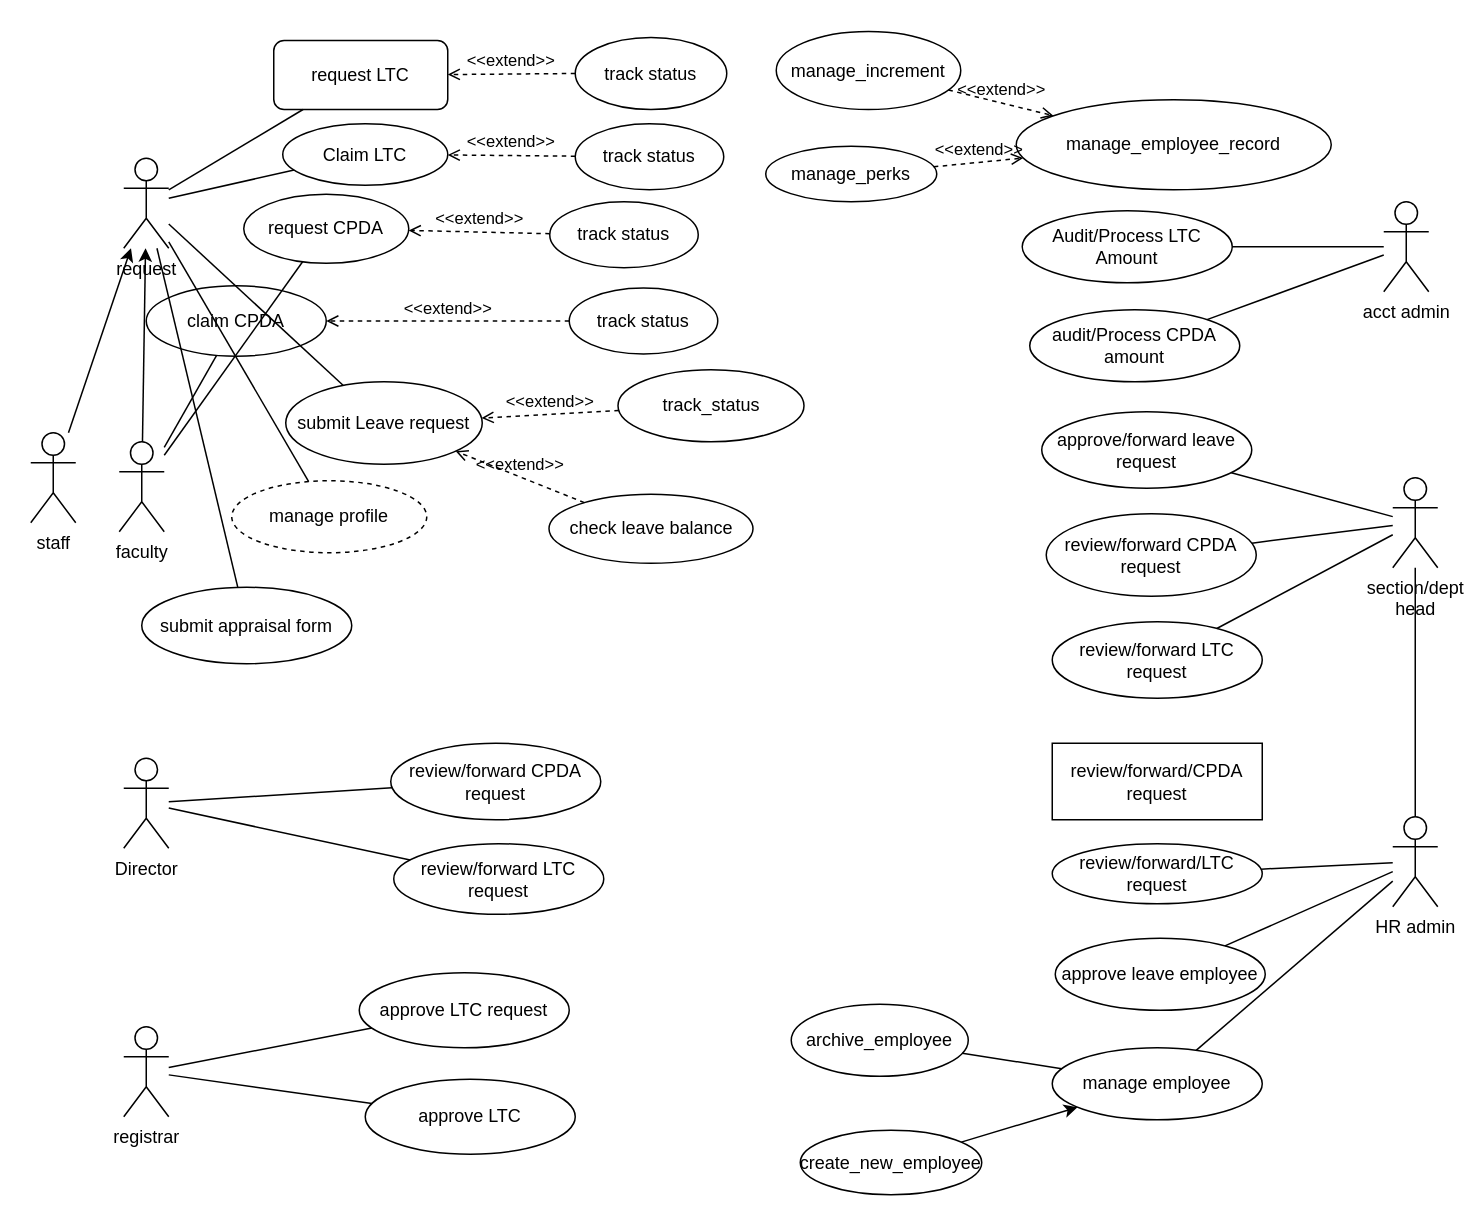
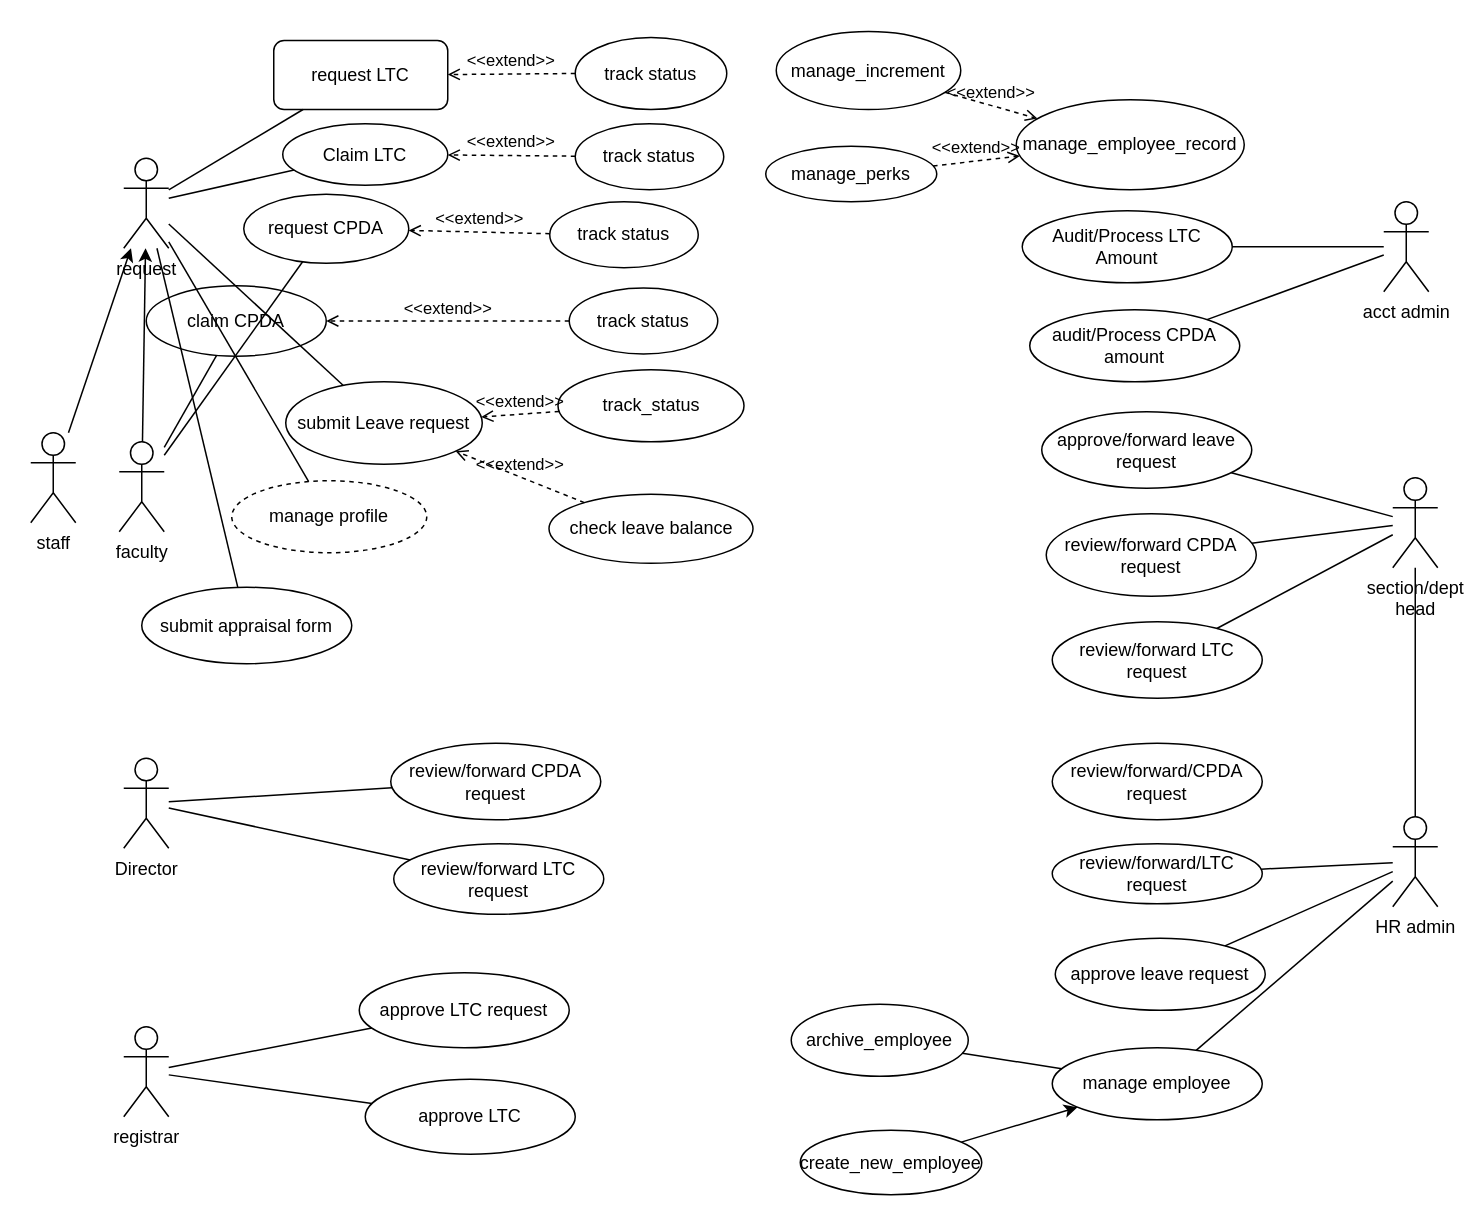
- <mxCell id="64" value="manage_employee_record" style="ellipse;whiteSpace=wrap;html=1;" vertex="1" parent="1"><mxGeometry x="677" y="66" width="210" height="60" as="geometry" /></mxCell>
+ <mxCell id="64" value="manage_employee_record" style="ellipse;whiteSpace=wrap;html=1;" vertex="1" parent="1"><mxGeometry x="677" y="66" width="152" height="60" as="geometry" /></mxCell>
- <mxCell id="37" value="track_status" style="ellipse;whiteSpace=wrap;html=1;" parent="1" vertex="1"><mxGeometry x="411.5" y="246" width="124" height="48" as="geometry" /></mxCell>
+ <mxCell id="37" value="track_status" style="ellipse;whiteSpace=wrap;html=1;" parent="1" vertex="1"><mxGeometry x="371.5" y="246" width="124" height="48" as="geometry" /></mxCell>
- <mxCell id="49" value="review/forward/CPDA request" style="whiteSpace=wrap;html=1;rounded=0;" parent="1" vertex="1"><mxGeometry x="701" y="495" width="140" height="51" as="geometry" /></mxCell>
+ <mxCell id="49" value="review/forward/CPDA request" style="ellipse;whiteSpace=wrap;html=1;" parent="1" vertex="1"><mxGeometry x="701" y="495" width="140" height="51" as="geometry" /></mxCell>
- <mxCell id="13" value="approve leave employee" style="ellipse;whiteSpace=wrap;html=1;" parent="1" vertex="1"><mxGeometry x="703" y="625" width="140" height="48" as="geometry" /></mxCell>
+ <mxCell id="13" value="approve leave request" style="ellipse;whiteSpace=wrap;html=1;" parent="1" vertex="1"><mxGeometry x="703" y="625" width="140" height="48" as="geometry" /></mxCell>
